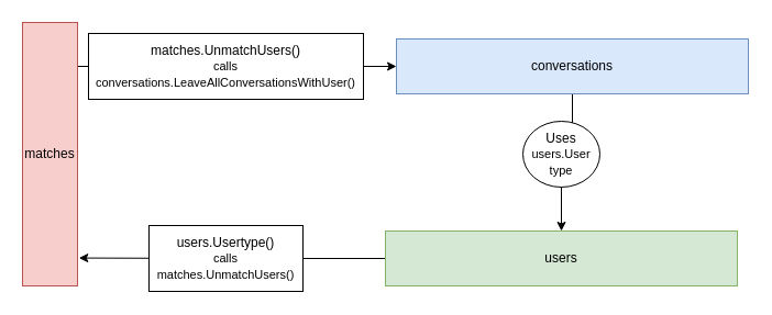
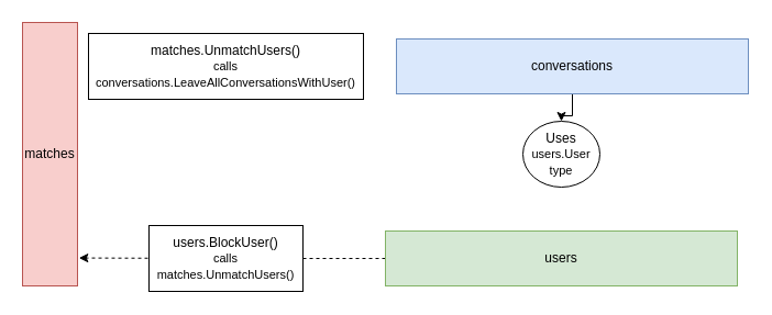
- <mxCell id="6" style="edgeStyle=orthogonalEdgeStyle;rounded=0;orthogonalLoop=1;jettySize=auto;html=1;" edge="1" parent="1" source="7" target="5"><mxGeometry relative="1" as="geometry"><Array as="points"><mxPoint x="280" y="60" /><mxPoint x="280" y="60" /></Array></mxGeometry></mxCell>
- <mxCell id="4" style="edgeStyle=orthogonalEdgeStyle;rounded=0;orthogonalLoop=1;jettySize=auto;html=1;exitX=0.5;exitY=1;exitDx=0;exitDy=0;entryX=0.5;entryY=0;entryDx=0;entryDy=0;" edge="1" parent="1" source="5" target="3"><mxGeometry relative="1" as="geometry" /></mxCell>
+ <mxCell id="4" style="edgeStyle=orthogonalEdgeStyle;rounded=0;orthogonalLoop=1;jettySize=auto;html=1;exitX=0.5;exitY=1;exitDx=0;exitDy=0;" edge="1" parent="1" source="5" target="8"><mxGeometry relative="1" as="geometry" /></mxCell>
- <mxCell id="10" value="users.Usertype()&lt;br style=&quot;border-color: var(--border-color); font-size: 11px;&quot;&gt;&lt;span style=&quot;font-size: 11px;&quot;&gt;calls&lt;/span&gt;&lt;br style=&quot;border-color: var(--border-color); font-size: 11px;&quot;&gt;&lt;span style=&quot;font-size: 11px;&quot;&gt;matches.UnmatchUsers()&lt;/span&gt;" style="rounded=0;whiteSpace=wrap;html=1;" vertex="1" parent="1"><mxGeometry x="135" y="205" width="140" height="60" as="geometry" /></mxCell>
+ <mxCell id="10" value="users.BlockUser()&lt;br style=&quot;border-color: var(--border-color); font-size: 11px;&quot;&gt;&lt;span style=&quot;font-size: 11px;&quot;&gt;calls&lt;/span&gt;&lt;br style=&quot;border-color: var(--border-color); font-size: 11px;&quot;&gt;&lt;span style=&quot;font-size: 11px;&quot;&gt;matches.UnmatchUsers()&lt;/span&gt;" style="rounded=0;whiteSpace=wrap;html=1;" vertex="1" parent="1"><mxGeometry x="135" y="205" width="140" height="60" as="geometry" /></mxCell>
- <mxCell id="2" style="edgeStyle=orthogonalEdgeStyle;rounded=0;orthogonalLoop=1;jettySize=auto;html=1;entryX=1.026;entryY=0.894;entryDx=0;entryDy=0;entryPerimeter=0;" edge="1" parent="1" source="3" target="7"><mxGeometry relative="1" as="geometry"><Array as="points" /></mxGeometry></mxCell>
+ <mxCell id="2" style="edgeStyle=orthogonalEdgeStyle;rounded=0;orthogonalLoop=1;jettySize=auto;html=1;entryX=1.026;entryY=0.894;entryDx=0;entryDy=0;entryPerimeter=0;dashed=1;" edge="1" parent="1" source="3" target="7"><mxGeometry relative="1" as="geometry"><Array as="points" /></mxGeometry></mxCell>
